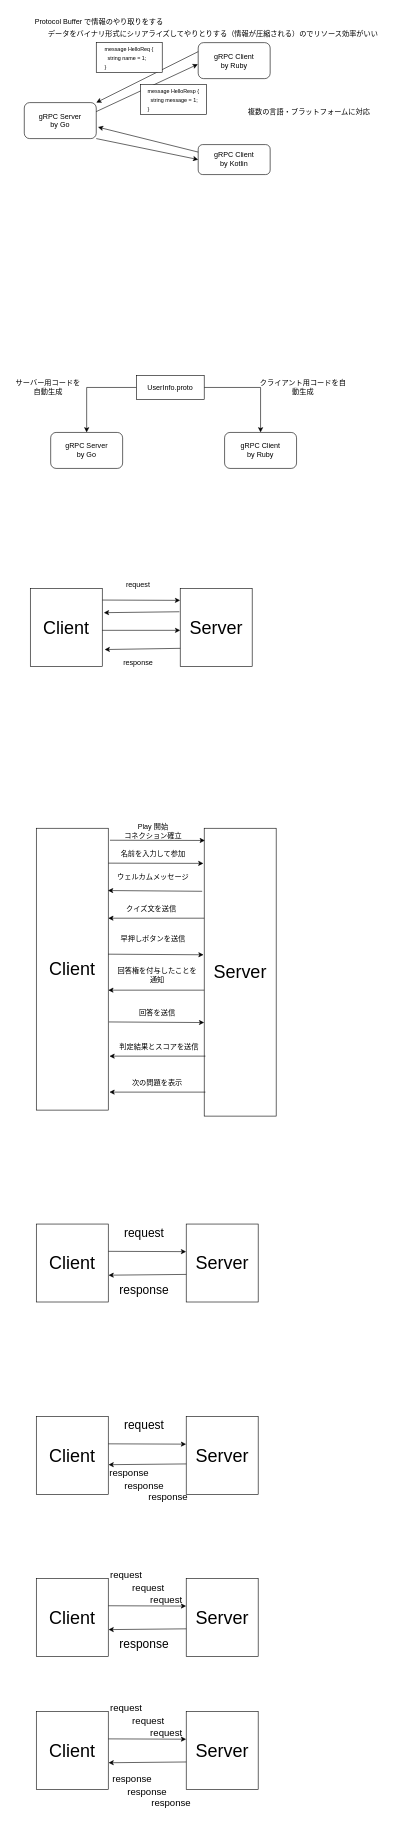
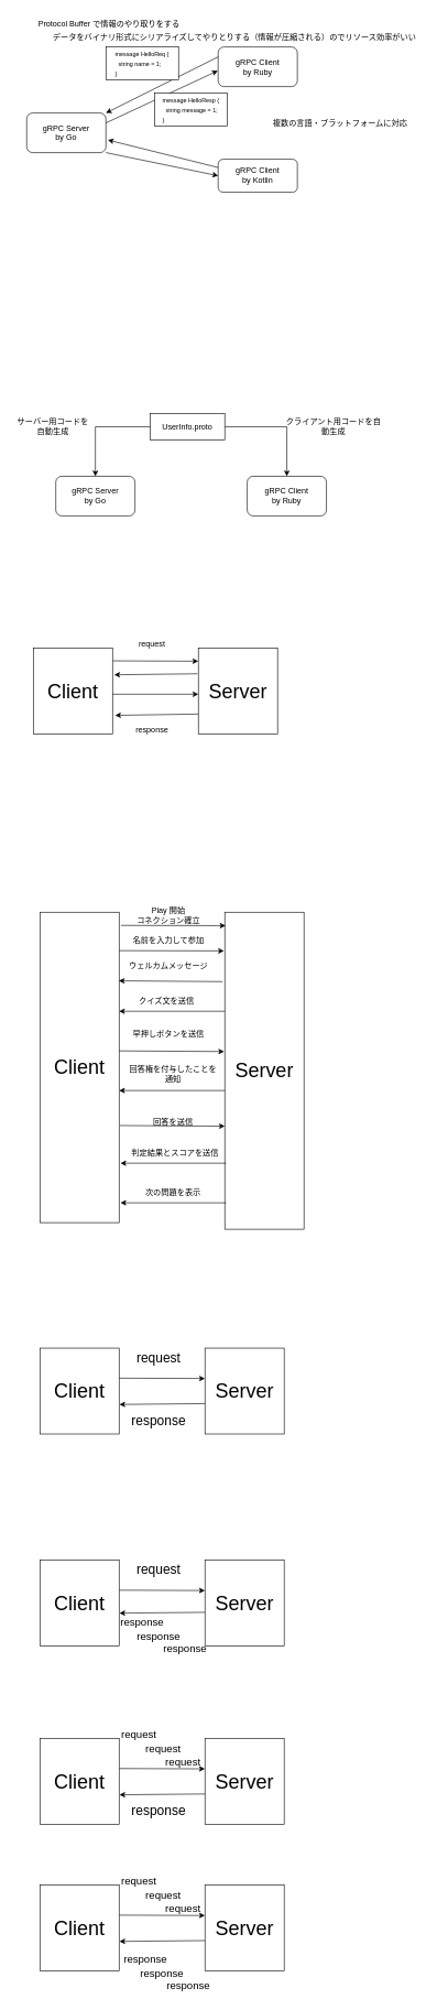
- <mxCell id="43" value="回答を送信" style="text;html=1;align=center;verticalAlign=middle;whiteSpace=wrap;rounded=0;" parent="1" vertex="1"><mxGeometry x="197" y="1673" width="130" height="30" as="geometry" /></mxCell>
+ <mxCell id="43" value="回答を送信" style="text;html=1;align=center;verticalAlign=middle;whiteSpace=wrap;rounded=0;" parent="1" vertex="1"><mxGeometry x="197" y="1683" width="130" height="30" as="geometry" /></mxCell>
